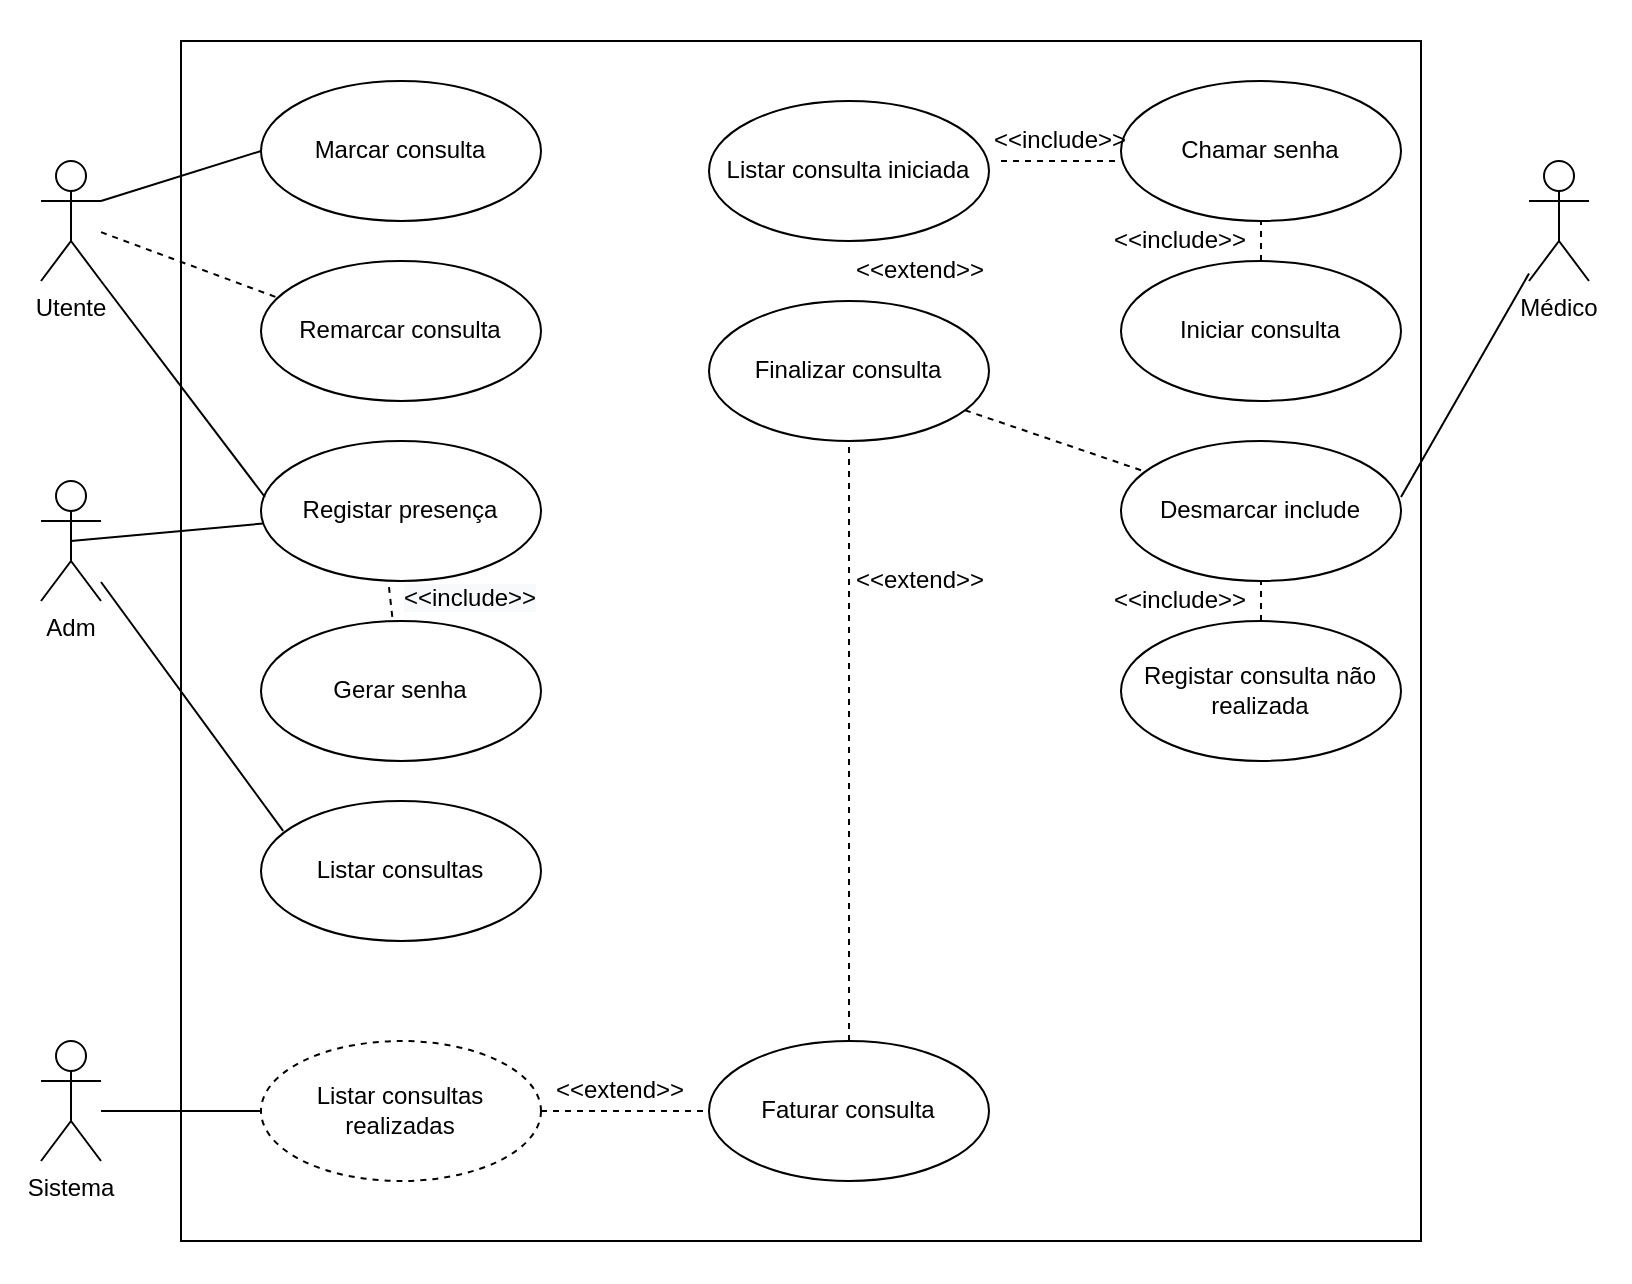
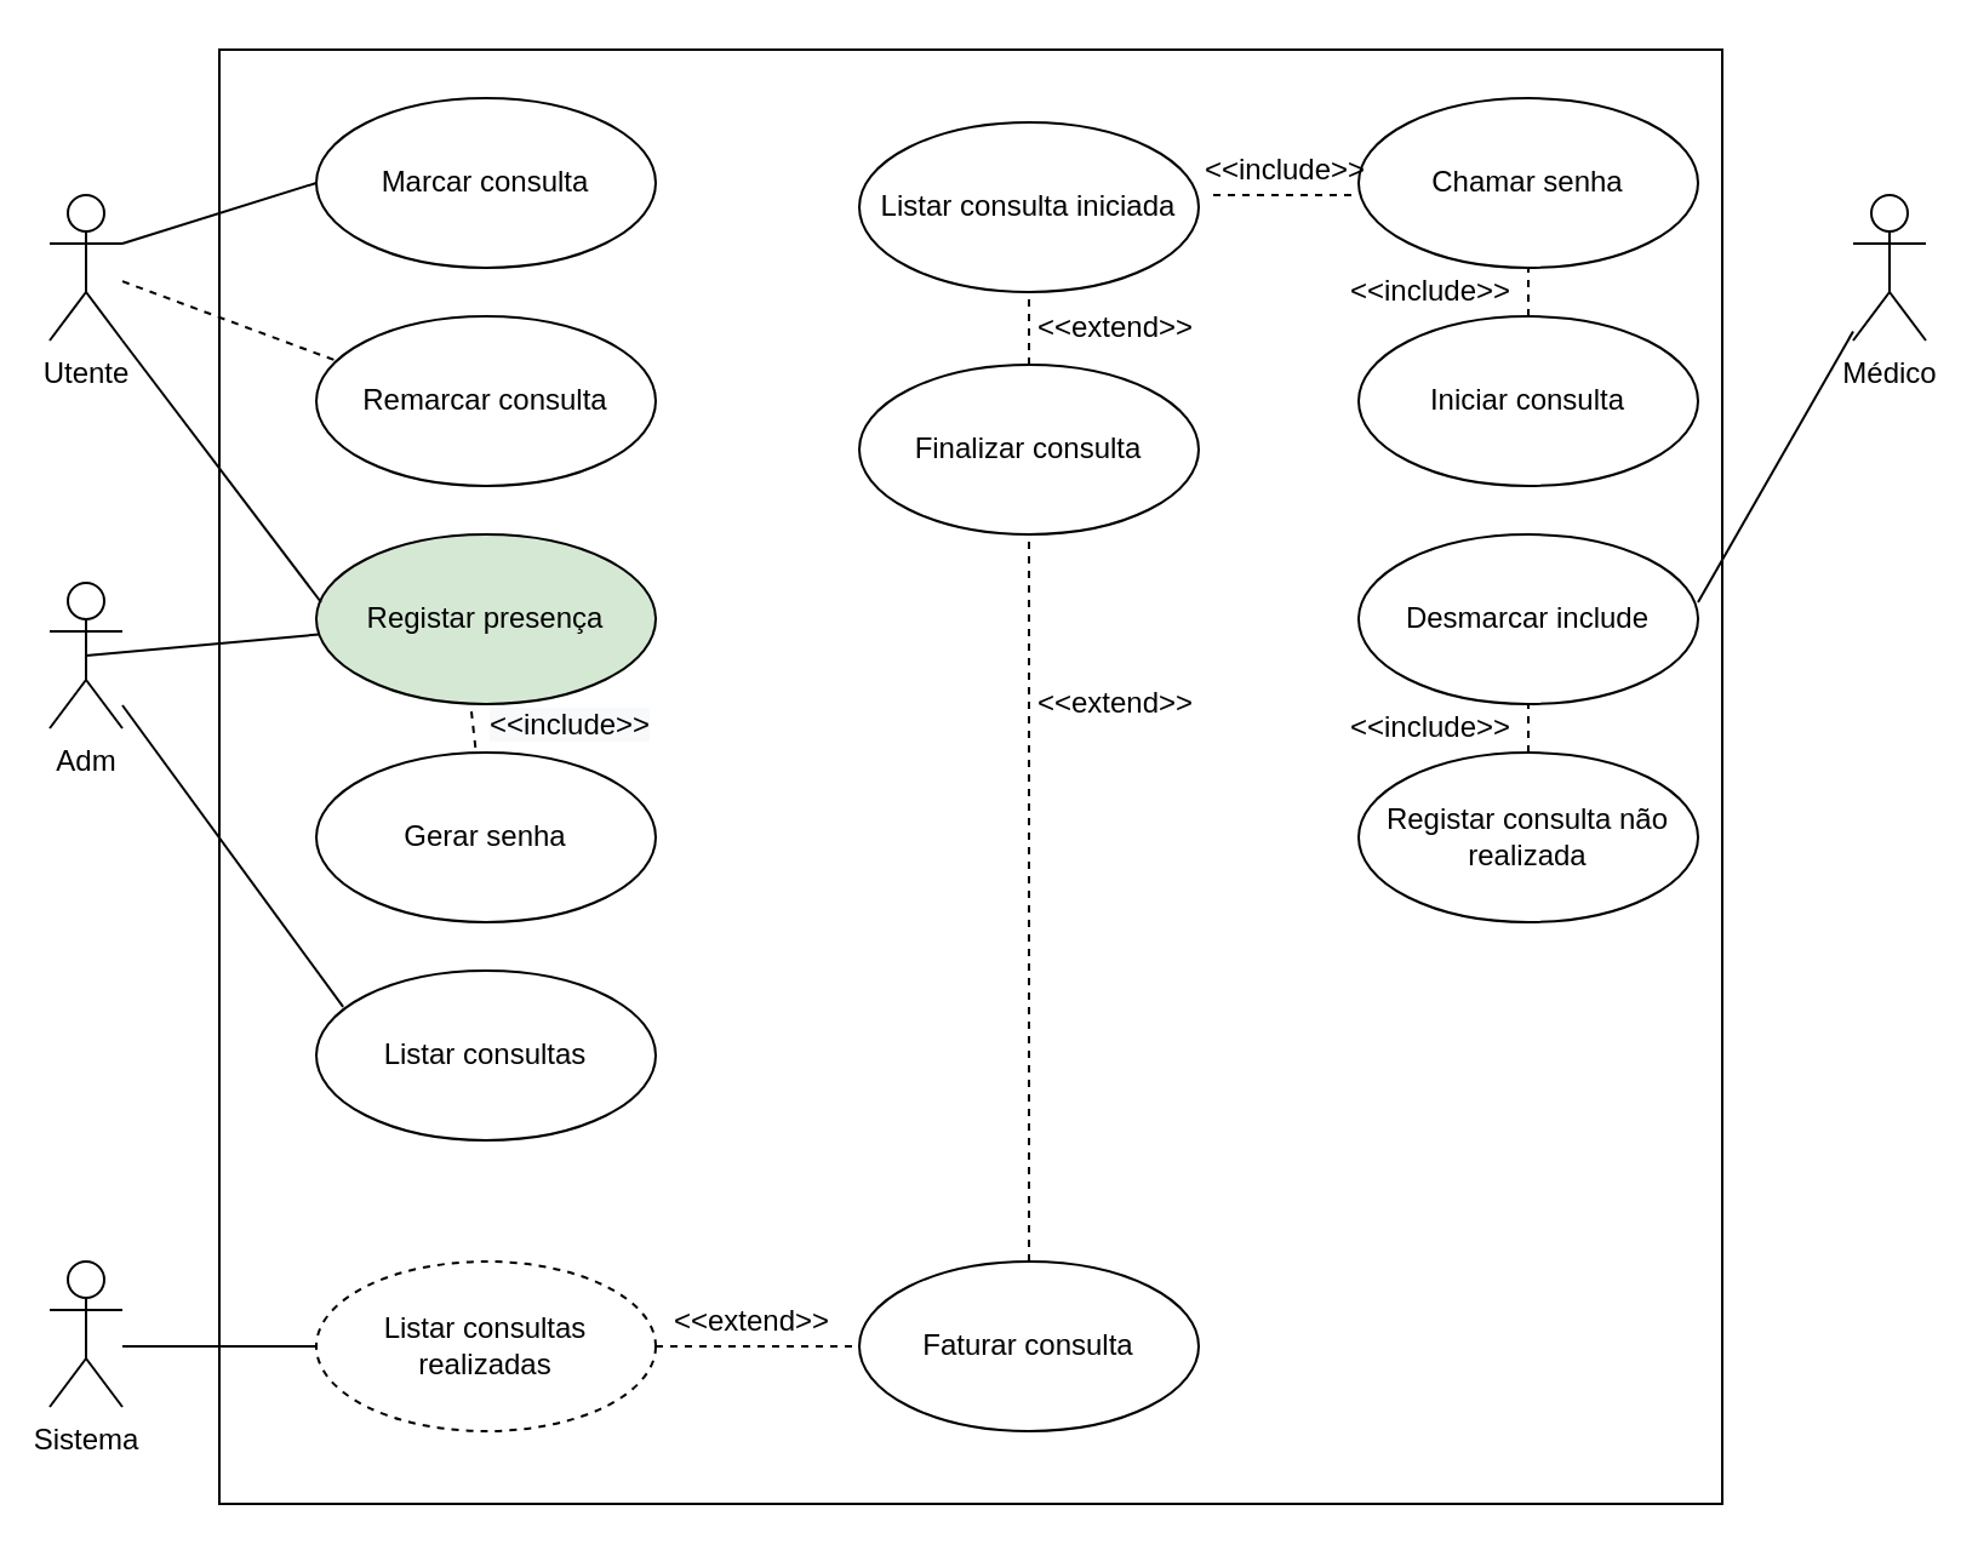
- <mxCell id="26" value="" style="endArrow=none;dashed=1;html=1;" edge="1" parent="1" source="23" target="14"><mxGeometry width="50" height="50" relative="1" as="geometry"><mxPoint x="400" y="300" as="sourcePoint" /><mxPoint x="450" y="250" as="targetPoint" /></mxGeometry></mxCell>
+ <mxCell id="26" value="" style="endArrow=none;dashed=1;html=1;entryX=0.5;entryY=1;entryDx=0;entryDy=0;" edge="1" parent="1" source="23" target="22"><mxGeometry width="50" height="50" relative="1" as="geometry"><mxPoint x="400" y="300" as="sourcePoint" /><mxPoint x="450" y="250" as="targetPoint" /></mxGeometry></mxCell>
- <mxCell id="8" value="Registar presença" style="ellipse;whiteSpace=wrap;html=1;" vertex="1" parent="1"><mxGeometry x="130" y="220" width="140" height="70" as="geometry" /></mxCell>
+ <mxCell id="8" value="Registar presença" style="ellipse;whiteSpace=wrap;html=1;fillColor=#d5e8d4;" vertex="1" parent="1"><mxGeometry x="130" y="220" width="140" height="70" as="geometry" /></mxCell>
